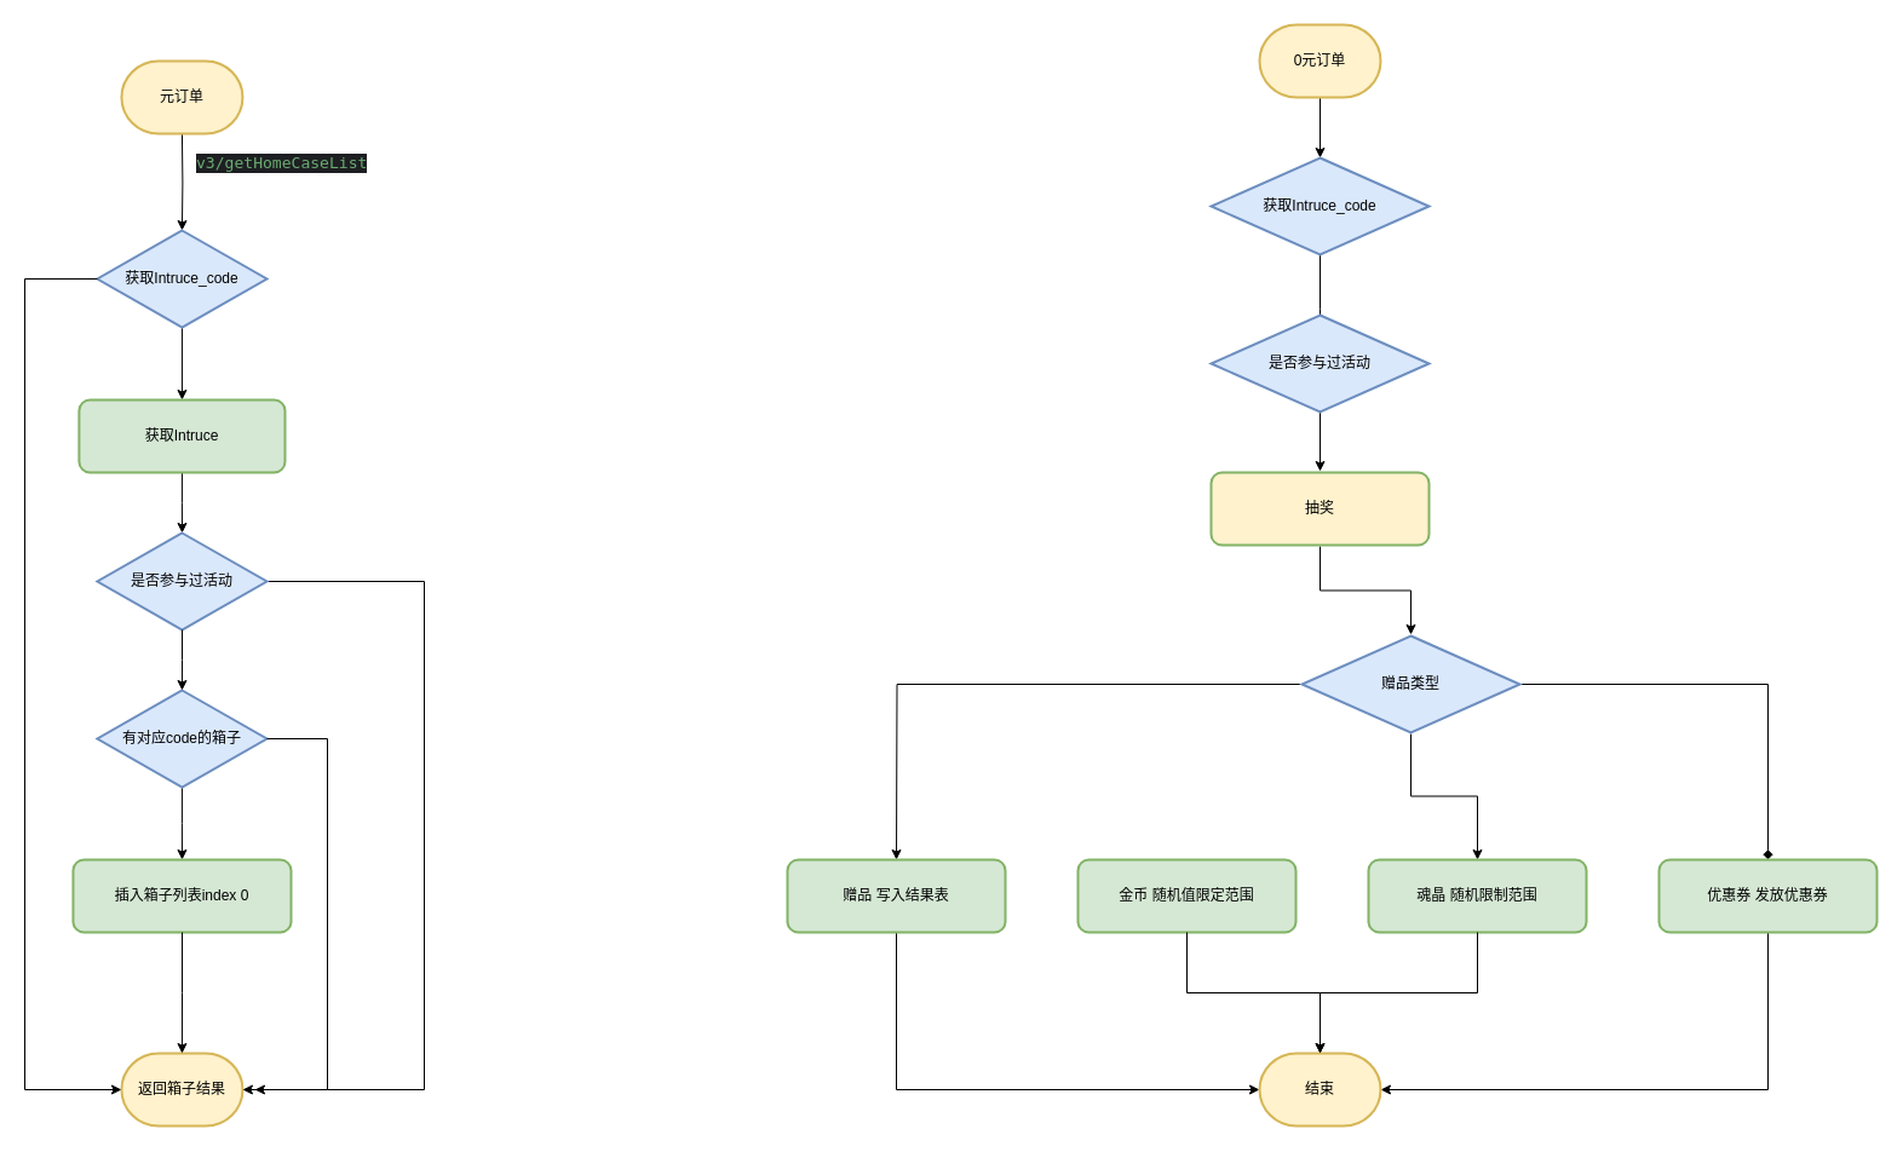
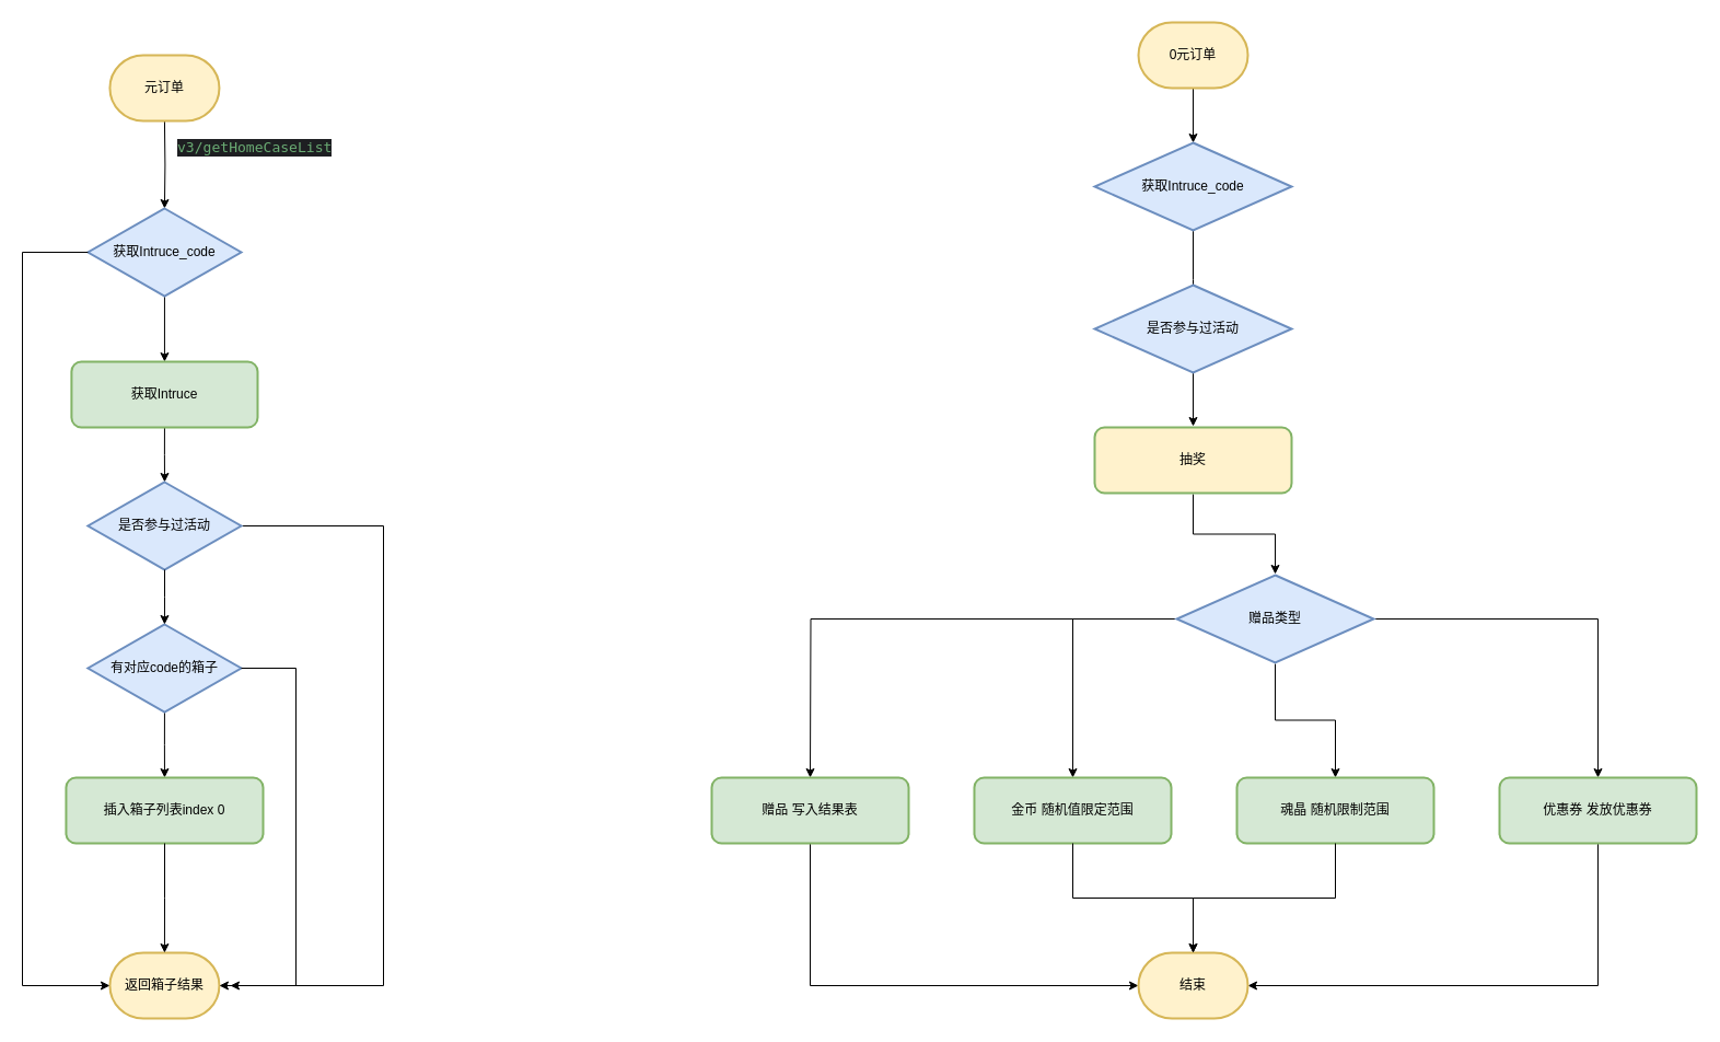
+ <mxCell id="23" style="edgeStyle=orthogonalEdgeStyle;rounded=0;orthogonalLoop=1;jettySize=auto;html=1;entryX=0.5;entryY=0;entryDx=0;entryDy=0;" edge="1" parent="1" source="26" target="29"><mxGeometry relative="1" as="geometry" /></mxCell>
- <mxCell id="25" style="edgeStyle=orthogonalEdgeStyle;rounded=0;orthogonalLoop=1;jettySize=auto;html=1;entryX=0.5;entryY=0;entryDx=0;entryDy=0;endArrow=diamond;" edge="1" parent="1" source="26" target="32"><mxGeometry relative="1" as="geometry" /></mxCell>
+ <mxCell id="25" style="edgeStyle=orthogonalEdgeStyle;rounded=0;orthogonalLoop=1;jettySize=auto;html=1;entryX=0.5;entryY=0;entryDx=0;entryDy=0;" edge="1" parent="1" source="26" target="32"><mxGeometry relative="1" as="geometry" /></mxCell>
